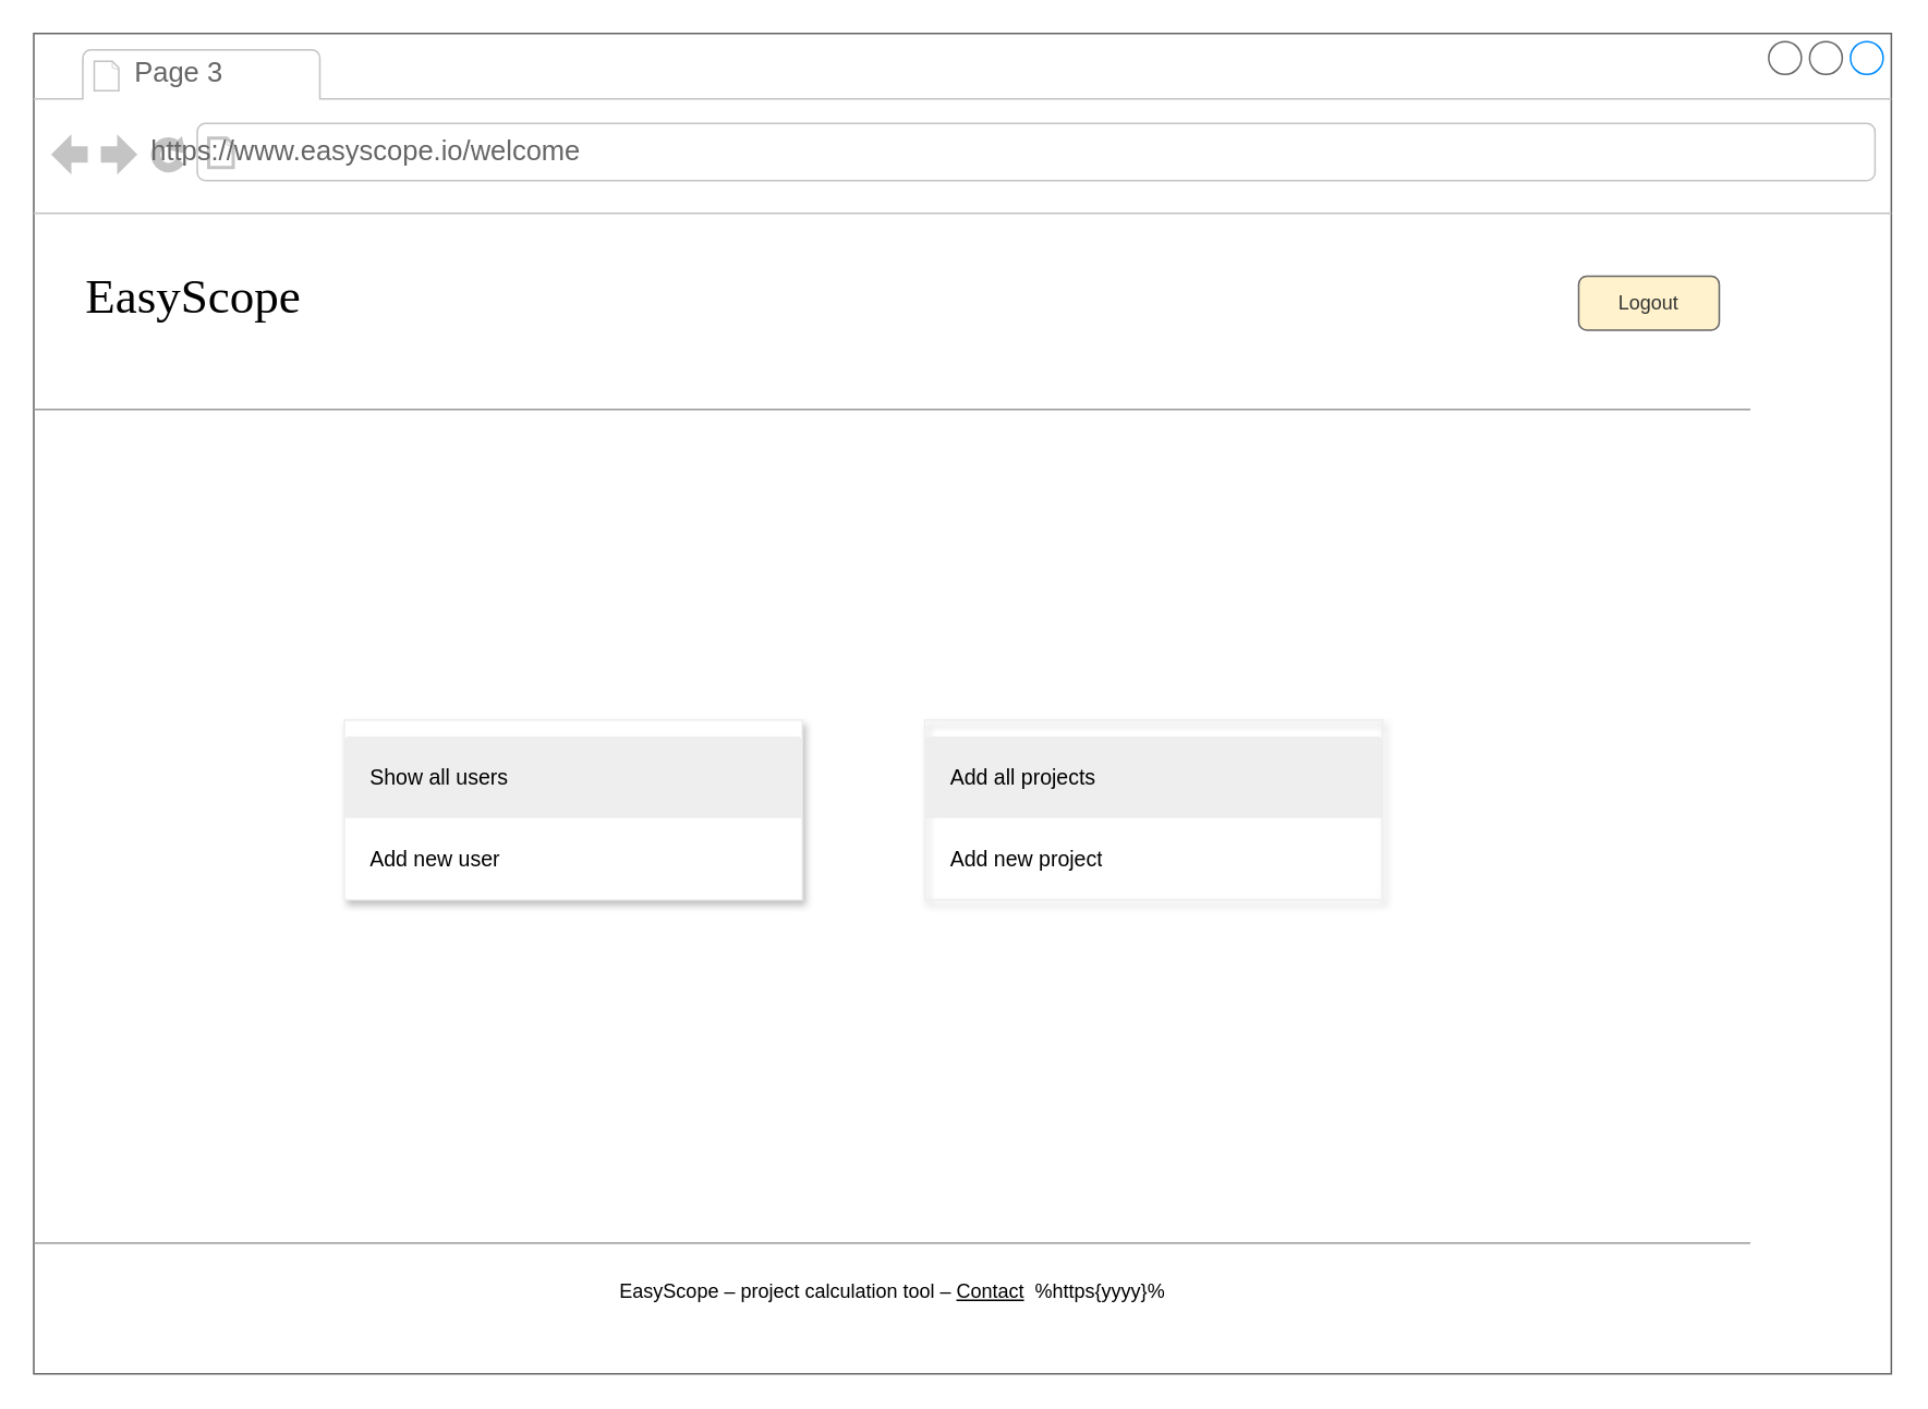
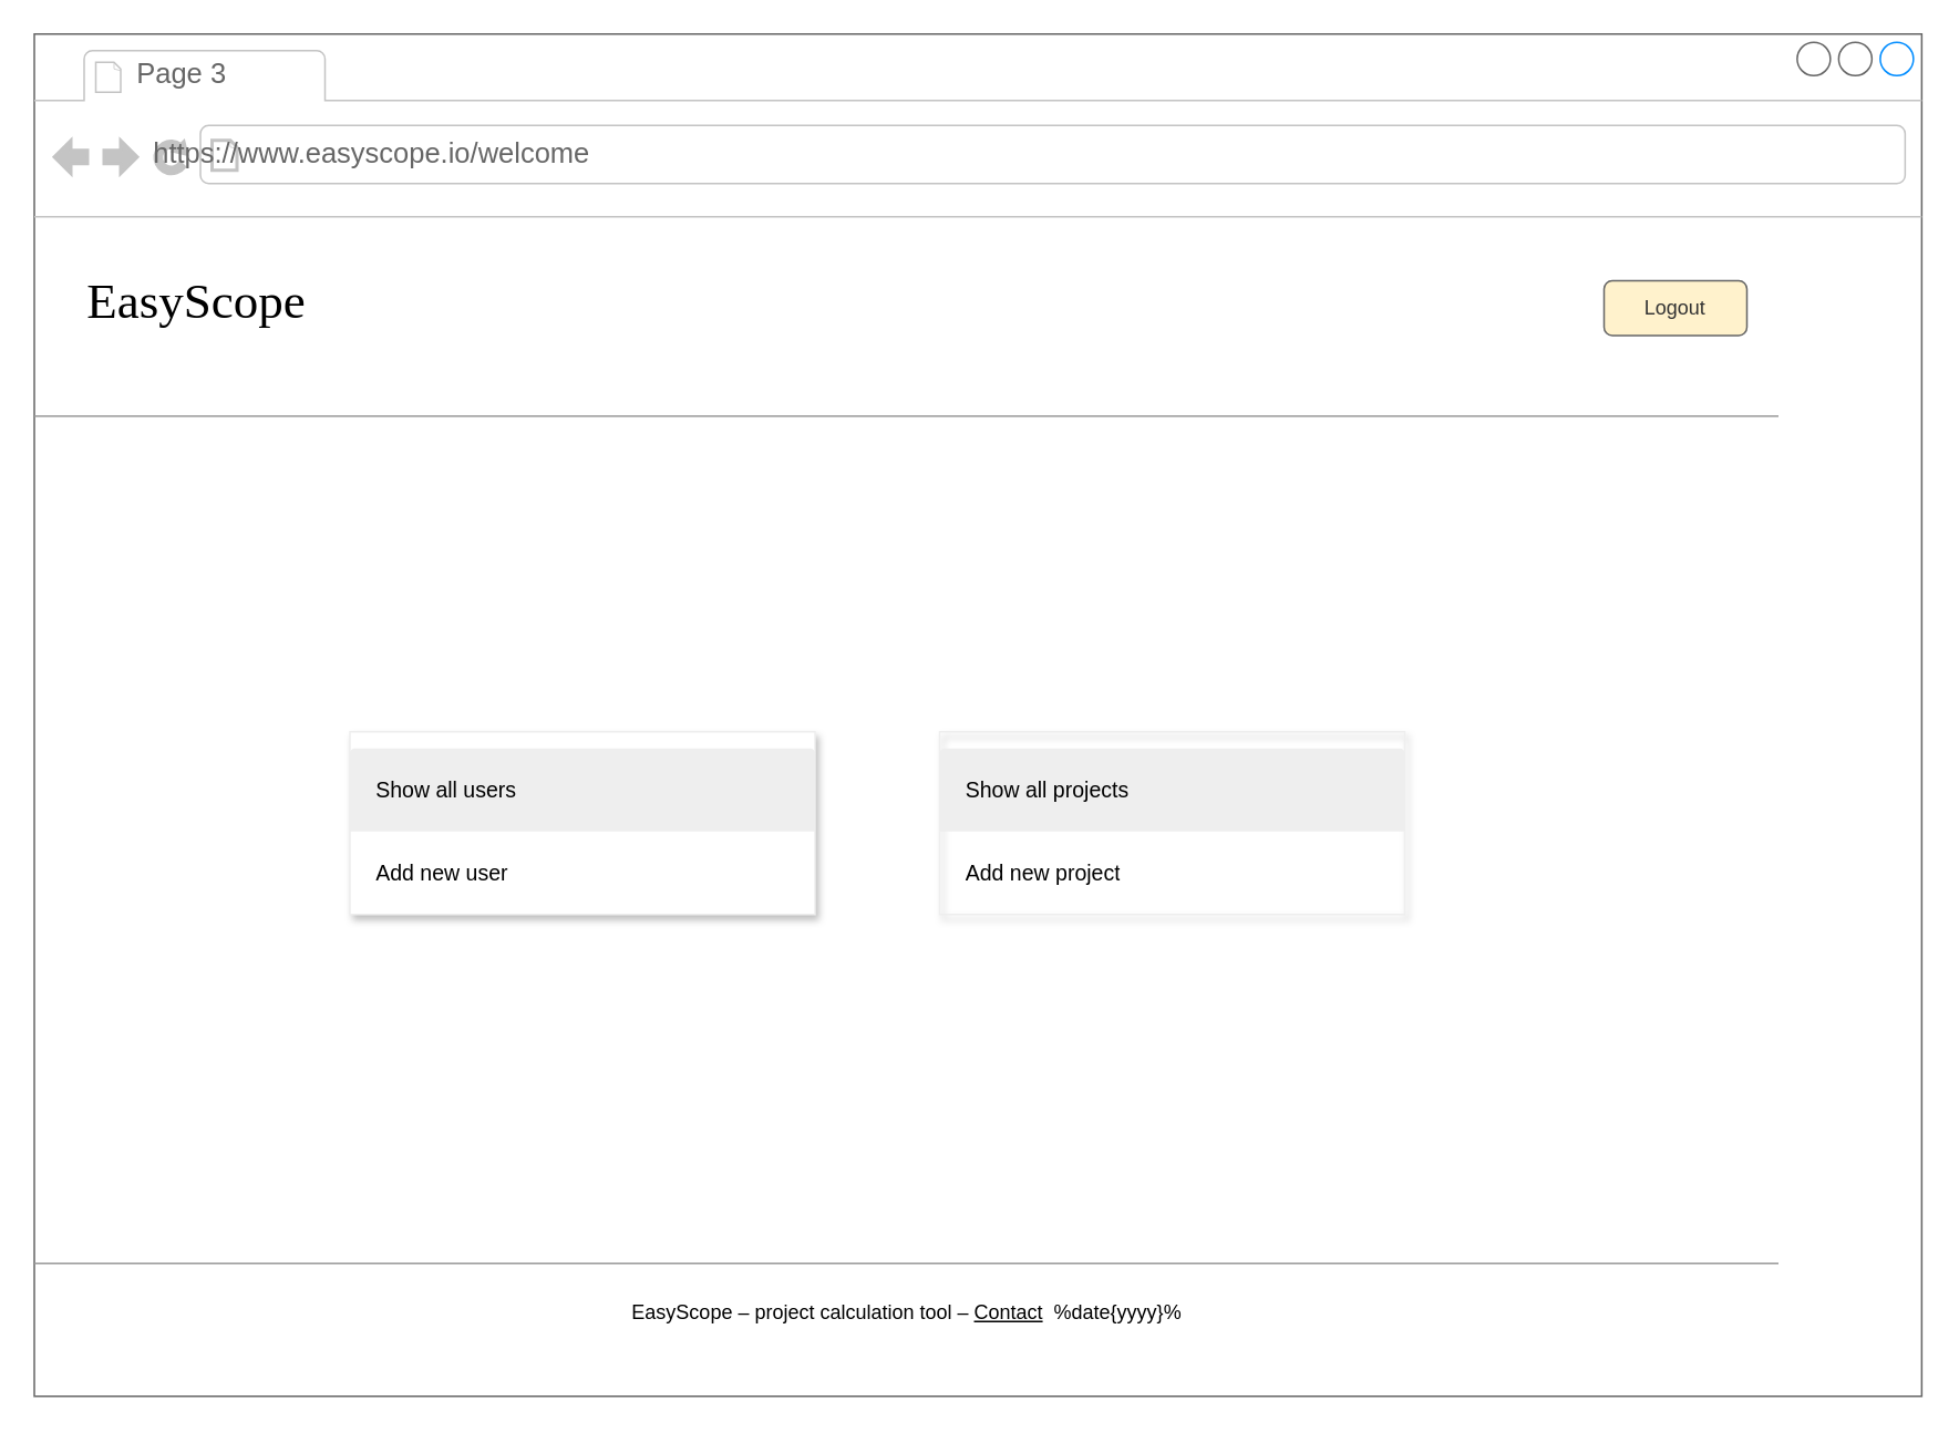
- <mxCell id="16" value="Add all projects" style="text;strokeColor=none;align=left;verticalAlign=middle;spacing=16;overflow=hidden;points=[[0,0.5],[1,0.5]];portConstraint=eastwest;rotatable=0;whiteSpace=wrap;html=1;shape=mxgraph.bootstrap.topButton;rSize=3;fillColor=#EEEEEE;fontSize=13;fontColor=inherit;" parent="14" vertex="1"><mxGeometry y="10" width="280" height="50" as="geometry" /></mxCell>
+ <mxCell id="16" value="Show all projects" style="text;strokeColor=none;align=left;verticalAlign=middle;spacing=16;overflow=hidden;points=[[0,0.5],[1,0.5]];portConstraint=eastwest;rotatable=0;whiteSpace=wrap;html=1;shape=mxgraph.bootstrap.topButton;rSize=3;fillColor=#EEEEEE;fontSize=13;fontColor=inherit;" parent="14" vertex="1"><mxGeometry y="10" width="280" height="50" as="geometry" /></mxCell>
- <mxCell id="8" value="EasyScope – project calculation tool – &lt;u&gt;Contact&lt;/u&gt; &amp;nbsp;%https{yyyy}%" style="text;html=1;strokeColor=none;fillColor=none;align=center;verticalAlign=middle;whiteSpace=wrap;overflow=hidden;" parent="2" vertex="1"><mxGeometry x="253.75" y="760" width="542.5" height="20" as="geometry" /></mxCell>
+ <mxCell id="8" value="EasyScope – project calculation tool – &lt;u&gt;Contact&lt;/u&gt; &amp;nbsp;%date{yyyy}%" style="text;html=1;strokeColor=none;fillColor=none;align=center;verticalAlign=middle;whiteSpace=wrap;overflow=hidden;" parent="2" vertex="1"><mxGeometry x="253.75" y="760" width="542.5" height="20" as="geometry" /></mxCell>
